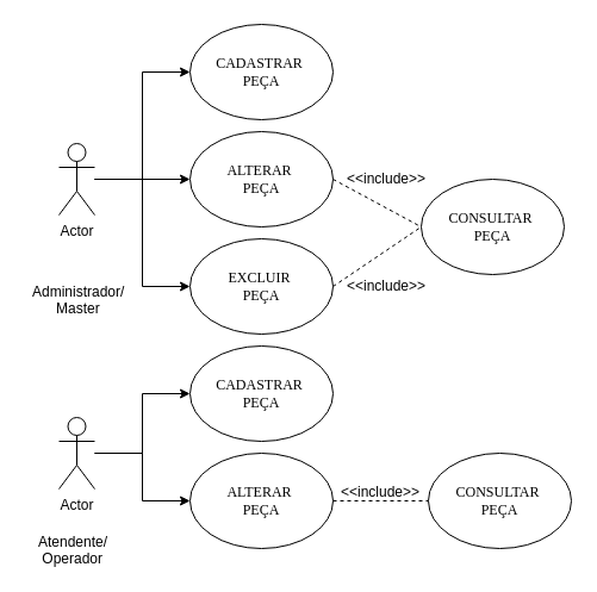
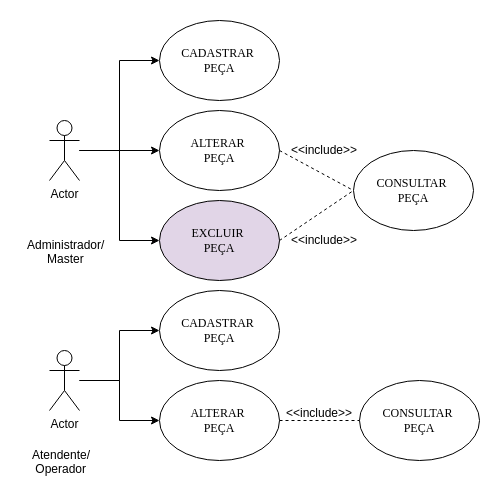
- <mxCell id="8" value="&lt;font face=&quot;Times New Roman&quot;&gt;EXCLUIR&amp;nbsp;&lt;br&gt;&lt;/font&gt;&lt;span style=&quot;font-family: &amp;#34;times new roman&amp;#34;&quot;&gt;PEÇA&lt;/span&gt;&lt;font face=&quot;Times New Roman&quot;&gt;&lt;br&gt;&lt;/font&gt;" style="ellipse;whiteSpace=wrap;html=1;" vertex="1" parent="1"><mxGeometry x="159" y="200" width="120" height="80" as="geometry" /></mxCell>
+ <mxCell id="8" value="&lt;font face=&quot;Times New Roman&quot;&gt;EXCLUIR&amp;nbsp;&lt;br&gt;&lt;/font&gt;&lt;span style=&quot;font-family: &amp;#34;times new roman&amp;#34;&quot;&gt;PEÇA&lt;/span&gt;&lt;font face=&quot;Times New Roman&quot;&gt;&lt;br&gt;&lt;/font&gt;" style="ellipse;whiteSpace=wrap;html=1;fillColor=#e1d5e7;" vertex="1" parent="1"><mxGeometry x="159" y="200" width="120" height="80" as="geometry" /></mxCell>
